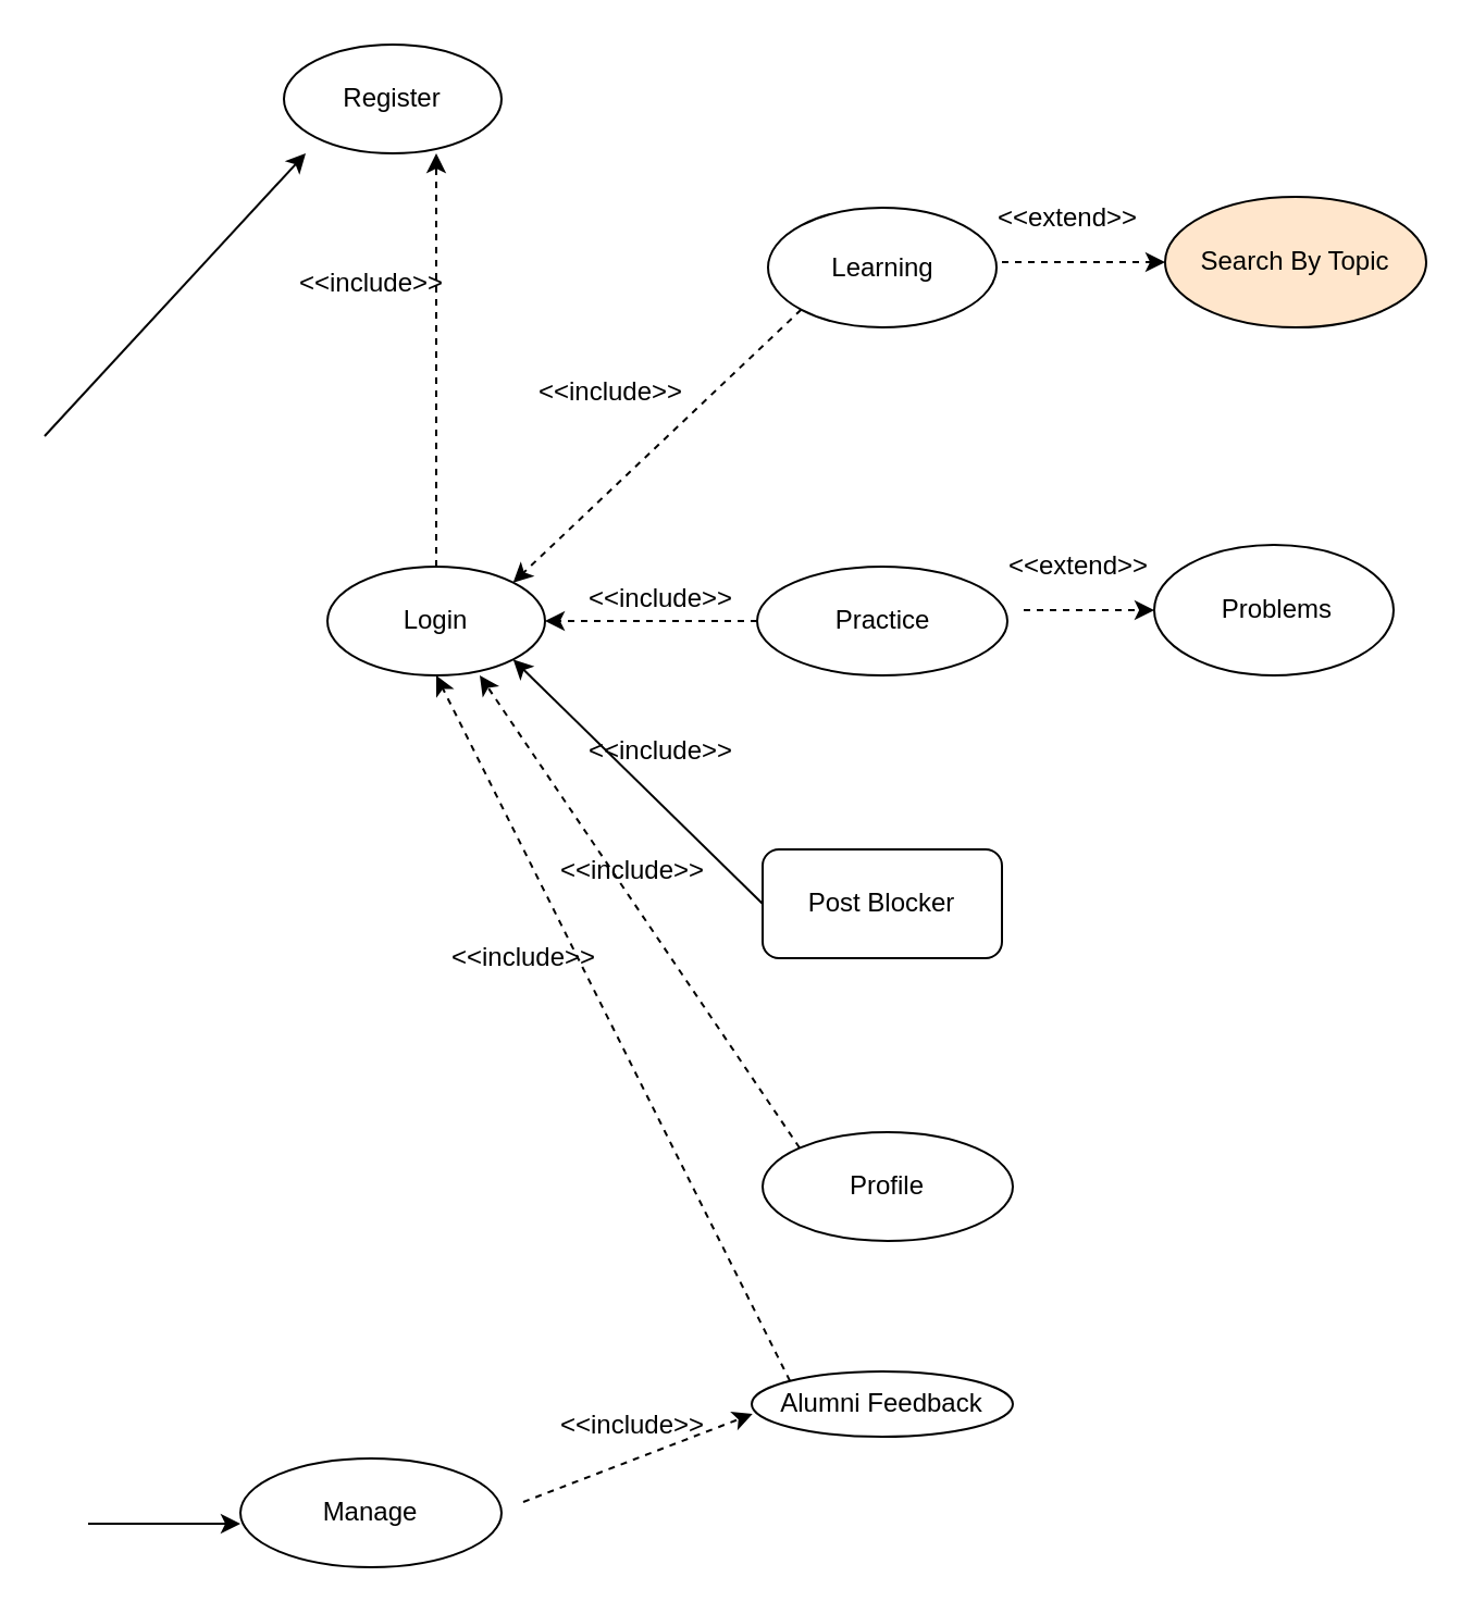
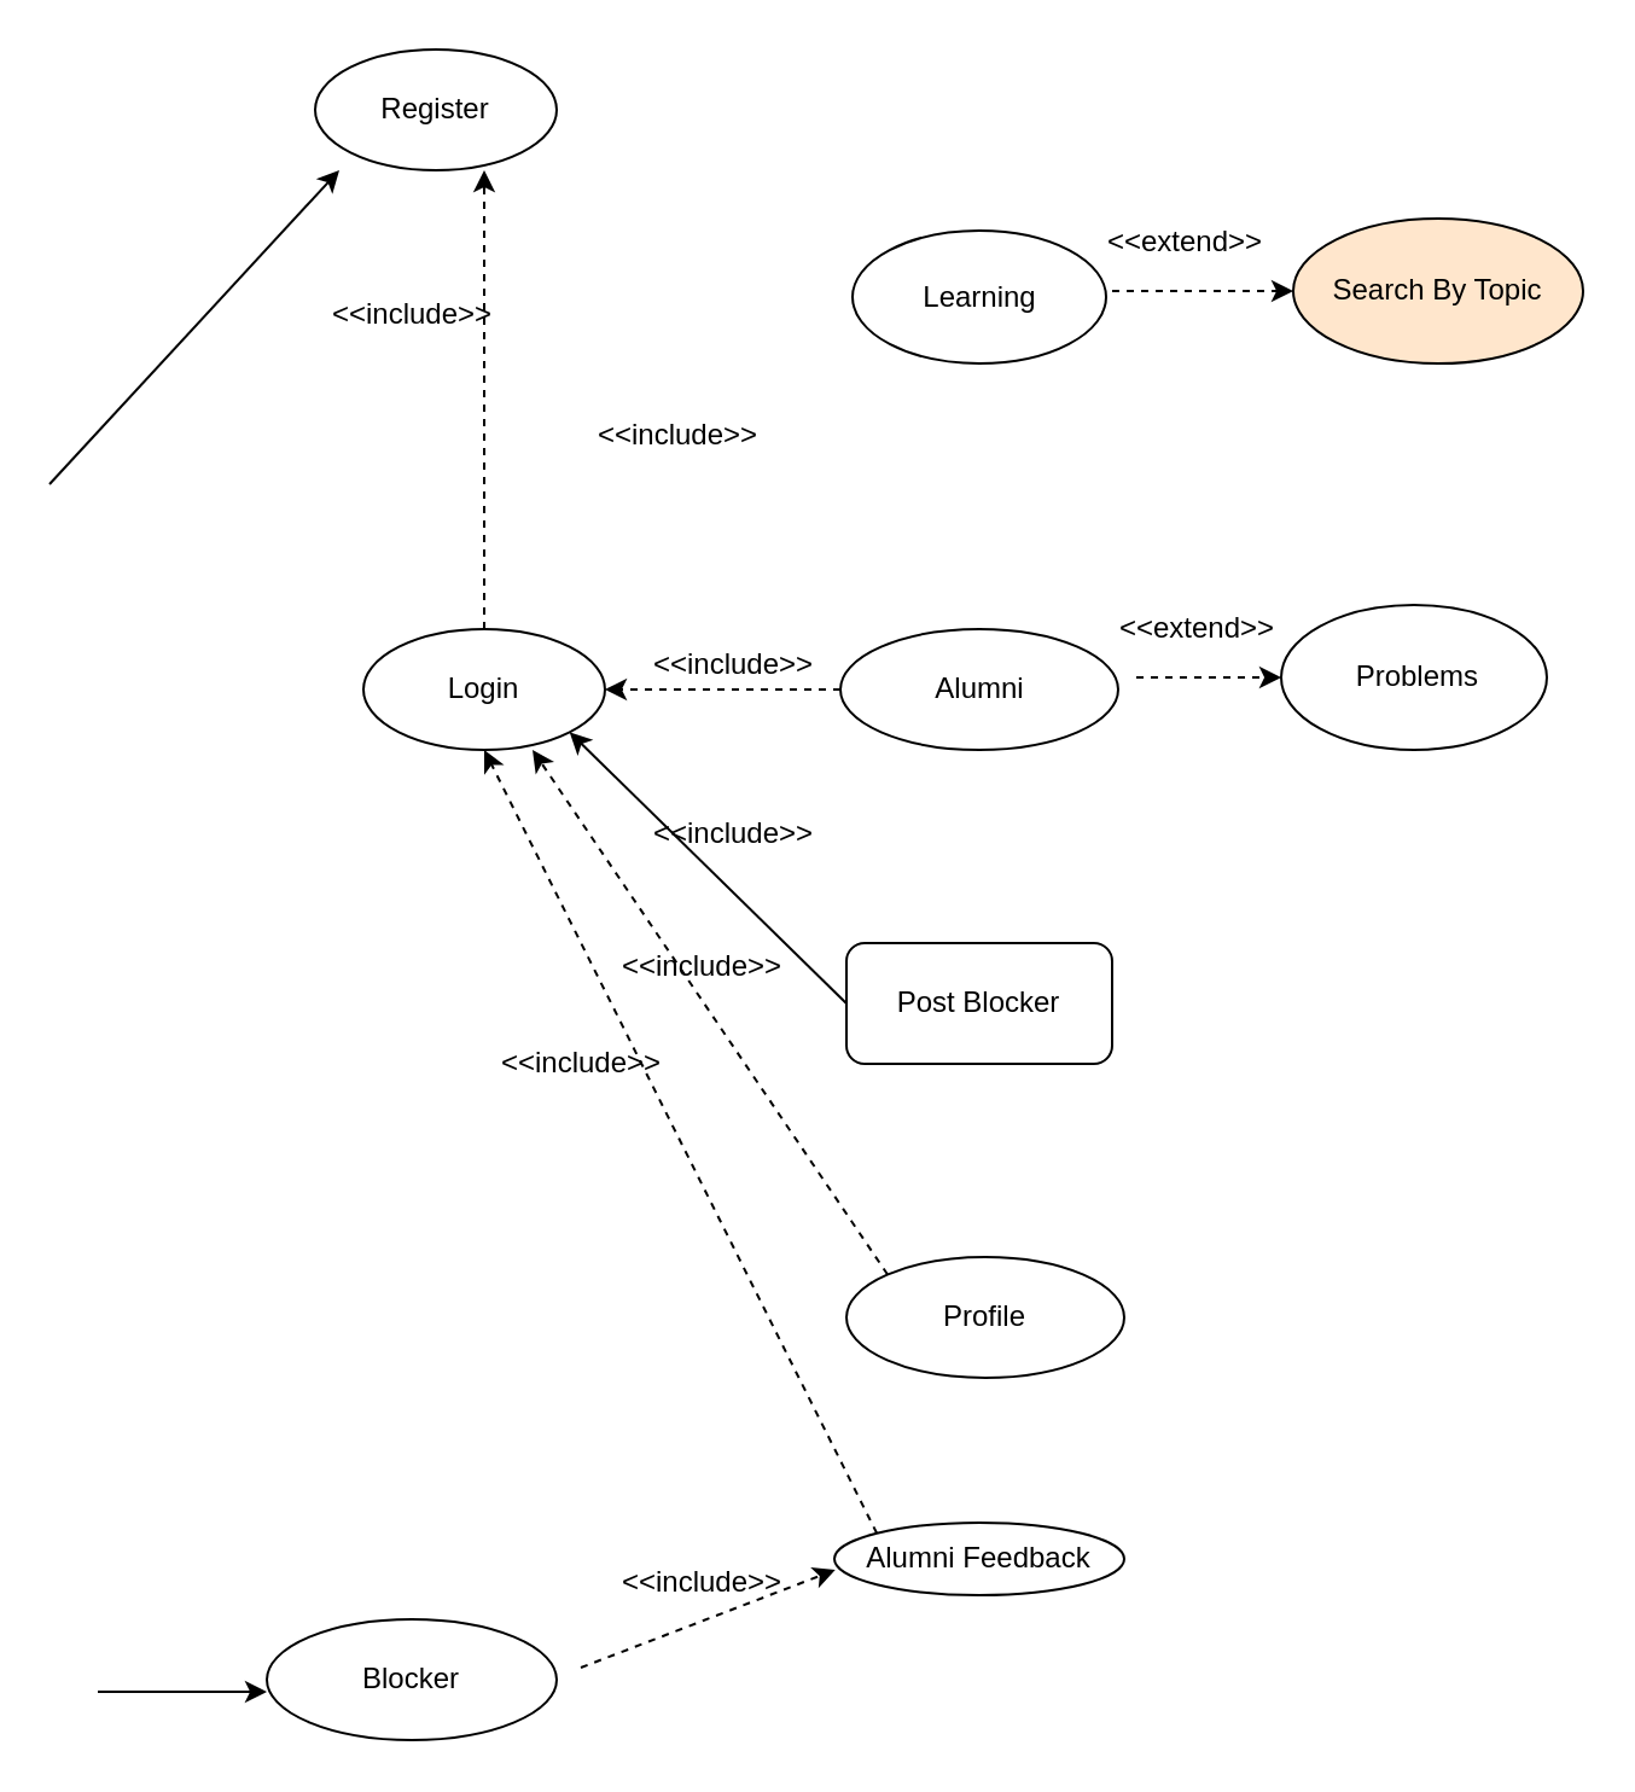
- <mxCell id="11" value="" style="endArrow=classic;html=1;dashed=1;exitX=0;exitY=1;exitDx=0;exitDy=0;entryX=1;entryY=0;entryDx=0;entryDy=0;" parent="1" source="6" edge="1" target="4"><mxGeometry width="50" height="50" relative="1" as="geometry"><mxPoint x="180.04" y="403.02" as="sourcePoint" /><mxPoint x="320" y="240" as="targetPoint" /><Array as="points" /></mxGeometry></mxCell>
- <mxCell id="13" value="Practice" style="ellipse;whiteSpace=wrap;html=1;" parent="1" vertex="1"><mxGeometry x="347.5" y="260" width="115" height="50" as="geometry" /></mxCell>
+ <mxCell id="13" value="Alumni" style="ellipse;whiteSpace=wrap;html=1;" parent="1" vertex="1"><mxGeometry x="347.5" y="260" width="115" height="50" as="geometry" /></mxCell>
- <mxCell id="21" value="Manage" style="ellipse;whiteSpace=wrap;html=1;" parent="1" vertex="1"><mxGeometry x="110" y="670" width="120" height="50" as="geometry" /></mxCell>
+ <mxCell id="21" value="Blocker" style="ellipse;whiteSpace=wrap;html=1;" parent="1" vertex="1"><mxGeometry x="110" y="670" width="120" height="50" as="geometry" /></mxCell>
